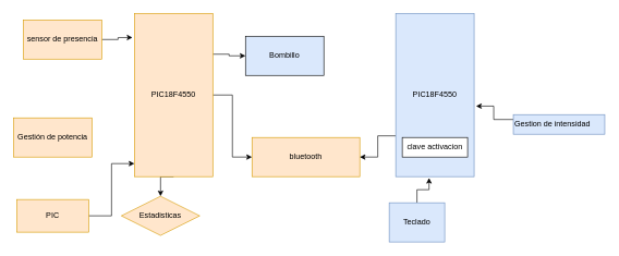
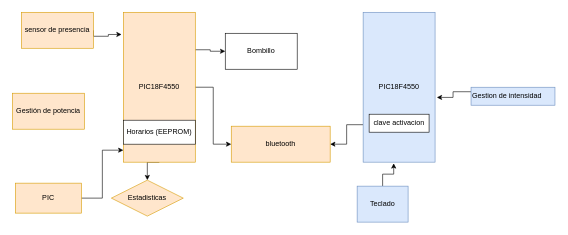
- <mxCell id="10" value="sensor de presencia" style="rounded=0;whiteSpace=wrap;html=1;fillColor=#ffe6cc;strokeColor=#d79b00;" parent="1" vertex="1"><mxGeometry x="35" y="30" width="120" height="60" as="geometry" /></mxCell>
+ <mxCell id="10" value="sensor de presencia" style="rounded=0;whiteSpace=wrap;html=1;fillColor=#ffe6cc;strokeColor=#d79b00;" parent="1" vertex="1"><mxGeometry x="35" y="20" width="120" height="60" as="geometry" /></mxCell>
- <mxCell id="14" value="Bombillo" style="rounded=0;whiteSpace=wrap;html=1;fillColor=#dae8fc;" parent="1" vertex="1"><mxGeometry x="375" y="55" width="120" height="60" as="geometry" /></mxCell>
+ <mxCell id="14" value="Bombillo" style="rounded=0;whiteSpace=wrap;html=1;" parent="1" vertex="1"><mxGeometry x="375" y="55" width="120" height="60" as="geometry" /></mxCell>
- <mxCell id="21" value="Gestion de intensidad" style="text;whiteSpace=wrap;html=1;fillColor=#dae8fc;strokeColor=#6c8ebf;" parent="1" vertex="1"><mxGeometry x="785" y="175" width="140" height="30" as="geometry" /></mxCell>
+ <mxCell id="21" value="Gestion de intensidad" style="text;whiteSpace=wrap;html=1;fillColor=#dae8fc;strokeColor=#6c8ebf;" parent="1" vertex="1"><mxGeometry x="785" y="145" width="140" height="30" as="geometry" /></mxCell>
- <mxCell id="13" value="Gestión de potencia" style="rounded=0;whiteSpace=wrap;html=1;fillColor=#ffe6cc;strokeColor=#d79b00;" parent="1" vertex="1"><mxGeometry x="20" y="180" width="120" height="60" as="geometry" /></mxCell>
+ <mxCell id="13" value="Gestión de potencia" style="rounded=0;whiteSpace=wrap;html=1;fillColor=#ffe6cc;strokeColor=#d79b00;" parent="1" vertex="1"><mxGeometry x="20" y="155" width="120" height="60" as="geometry" /></mxCell>
+ <mxCell id="12" value="Horarios (EEPROM)" style="rounded=0;whiteSpace=wrap;html=1;" parent="1" vertex="1"><mxGeometry x="205" y="200" width="120" height="40" as="geometry" /></mxCell>
- <mxCell id="19" value="clave activacion" style="rounded=0;whiteSpace=wrap;html=1;" parent="1" vertex="1"><mxGeometry x="615" y="210" width="100" height="30" as="geometry" /></mxCell>
+ <mxCell id="19" value="clave activacion" style="rounded=0;whiteSpace=wrap;html=1;" parent="1" vertex="1"><mxGeometry x="615" y="190" width="100" height="30" as="geometry" /></mxCell>
